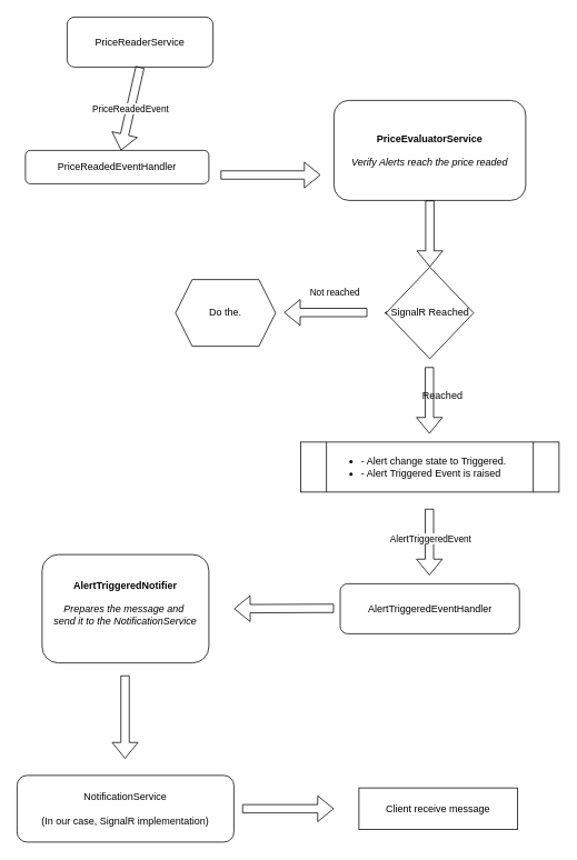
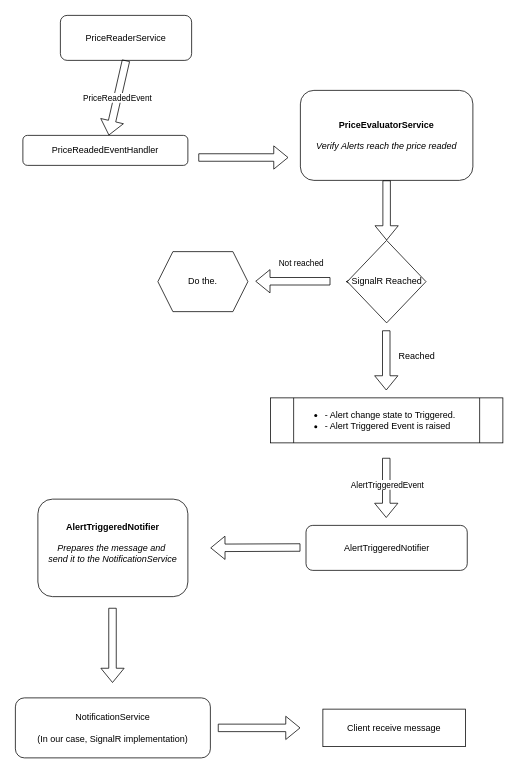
- <mxCell id="14" value="Reached" style="text;html=1;align=center;verticalAlign=middle;resizable=0;points=[];autosize=1;strokeColor=none;fillColor=none;" vertex="1" parent="1"><mxGeometry x="495" y="460" width="70" height="30" as="geometry" /></mxCell>
+ <mxCell id="14" value="Reached" style="text;html=1;align=center;verticalAlign=middle;resizable=0;points=[];autosize=1;strokeColor=none;fillColor=none;" vertex="1" parent="1"><mxGeometry x="520" y="460" width="70" height="30" as="geometry" /></mxCell>
- <mxCell id="19" value="AlertTriggeredEventHandler" style="rounded=1;whiteSpace=wrap;html=1;" vertex="1" parent="1"><mxGeometry x="407.5" y="700" width="215" height="60" as="geometry" /></mxCell>
+ <mxCell id="19" value="AlertTriggeredNotifier" style="rounded=1;whiteSpace=wrap;html=1;" vertex="1" parent="1"><mxGeometry x="407.5" y="700" width="215" height="60" as="geometry" /></mxCell>
